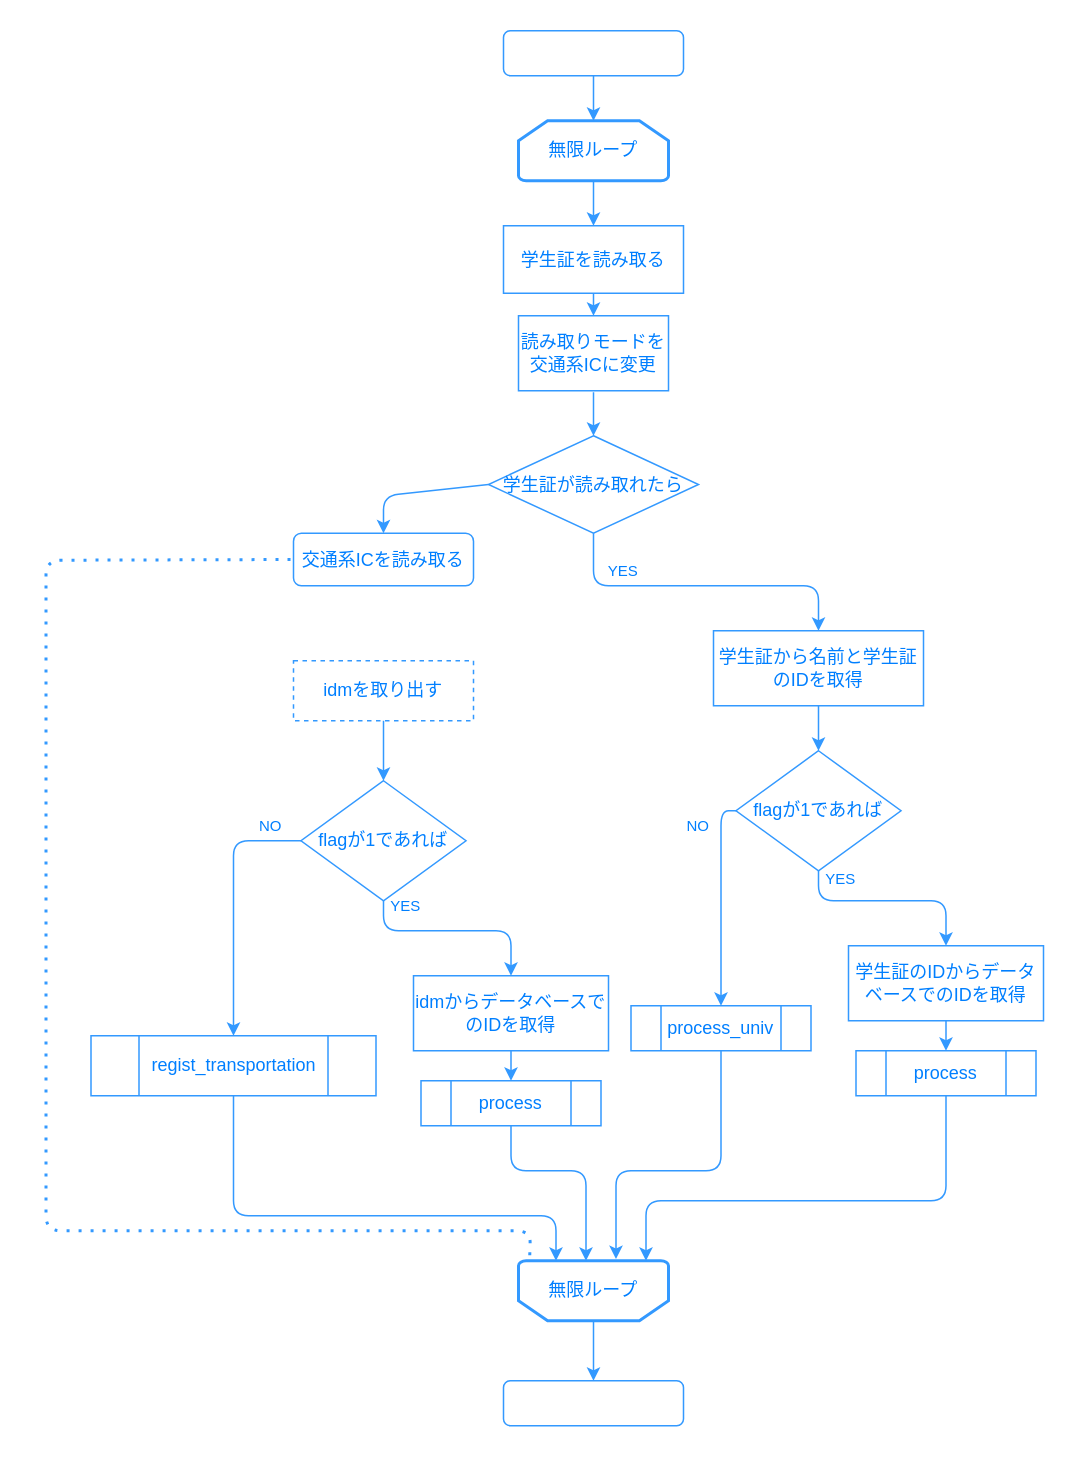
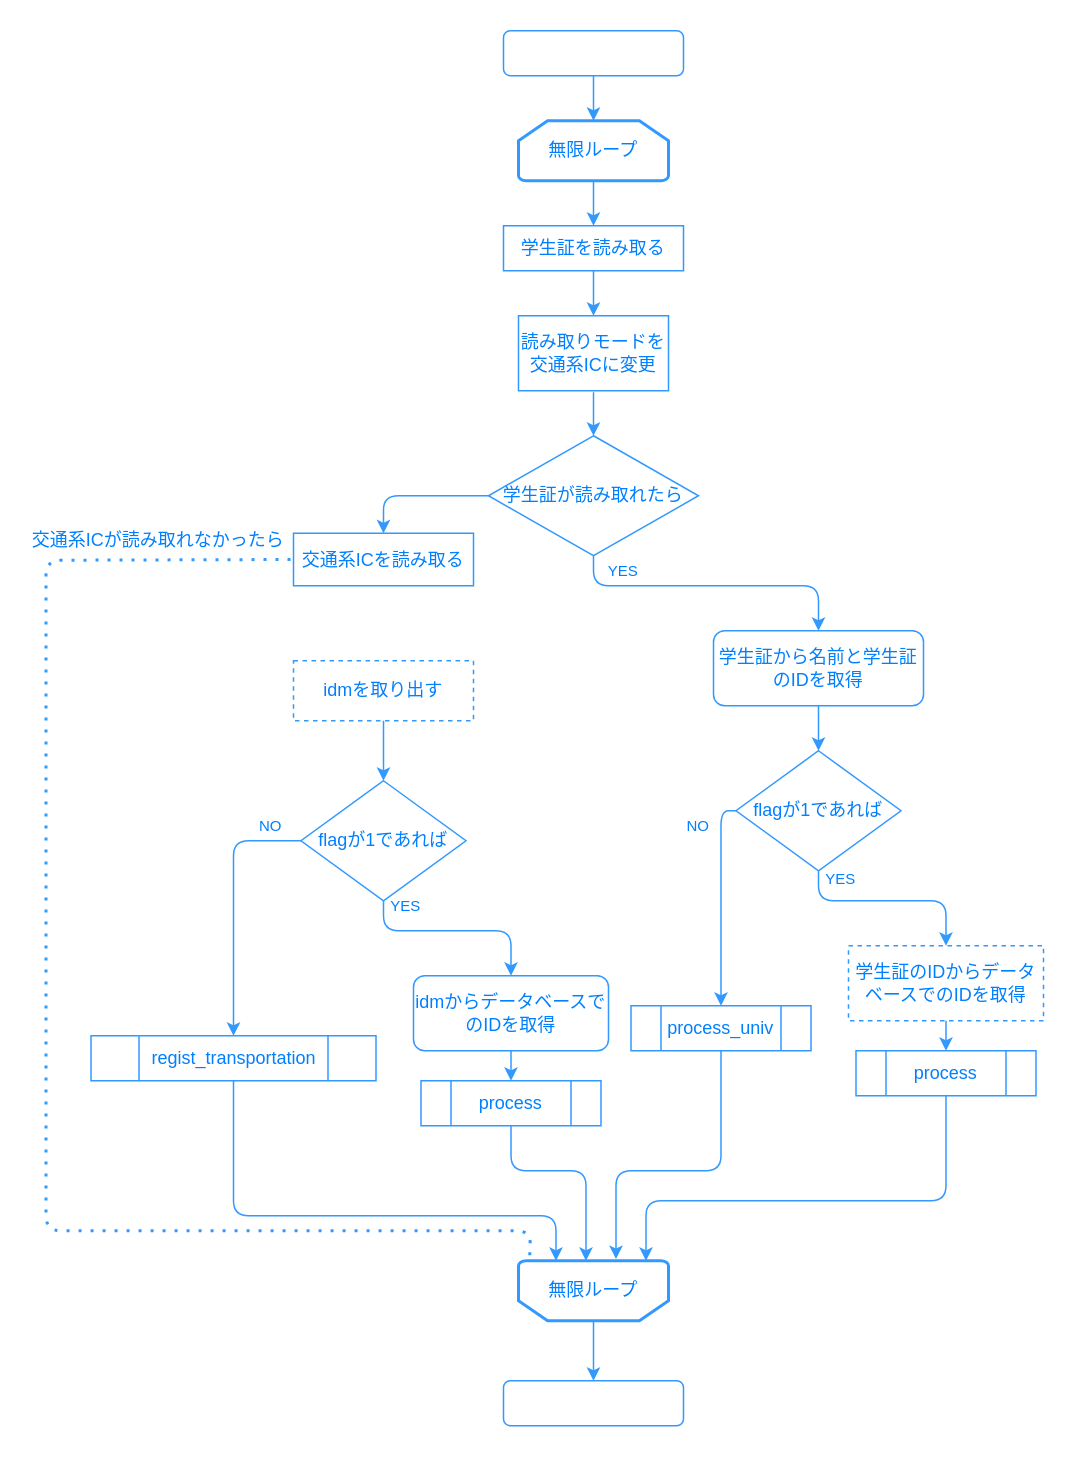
- <mxCell id="5" value="学生証を読み取る" style="rounded=0;whiteSpace=wrap;html=1;fillColor=none;strokeColor=#3399FF;fontColor=#007FFF;" parent="1" vertex="1"><mxGeometry x="335" y="150" width="120" height="45" as="geometry" /></mxCell>
+ <mxCell id="5" value="学生証を読み取る" style="rounded=0;whiteSpace=wrap;html=1;fillColor=none;strokeColor=#3399FF;fontColor=#007FFF;" parent="1" vertex="1"><mxGeometry x="335" y="150" width="120" height="30" as="geometry" /></mxCell>
- <mxCell id="7" value="学生証が読み取れたら" style="rhombus;whiteSpace=wrap;html=1;fillColor=none;strokeColor=#3399FF;fontColor=#007FFF;" parent="1" vertex="1"><mxGeometry x="325" y="290" width="140" height="65" as="geometry" /></mxCell>
+ <mxCell id="7" value="学生証が読み取れたら" style="rhombus;whiteSpace=wrap;html=1;fillColor=none;strokeColor=#3399FF;fontColor=#007FFF;" parent="1" vertex="1"><mxGeometry x="325" y="290" width="140" height="80" as="geometry" /></mxCell>
+ <mxCell id="35" value="交通系ICが読み取れなかったら" style="text;html=1;fillColor=none;align=center;verticalAlign=middle;whiteSpace=wrap;rounded=0;fontColor=#007FFF;" parent="1" vertex="1"><mxGeometry x="20" y="350" width="170" height="20" as="geometry" /></mxCell>
- <mxCell id="10" value="交通系ICを読み取る" style="whiteSpace=wrap;html=1;fillColor=none;strokeColor=#3399FF;fontColor=#007FFF;rounded=1;" parent="1" vertex="1"><mxGeometry x="195" y="355" width="120" height="35" as="geometry" /></mxCell>
+ <mxCell id="10" value="交通系ICを読み取る" style="rounded=0;whiteSpace=wrap;html=1;fillColor=none;strokeColor=#3399FF;fontColor=#007FFF;" parent="1" vertex="1"><mxGeometry x="195" y="355" width="120" height="35" as="geometry" /></mxCell>
- <mxCell id="9" value="学生証から名前と学生証のIDを取得" style="rounded=0;whiteSpace=wrap;html=1;fillColor=none;strokeColor=#3399FF;fontColor=#007FFF;" parent="1" vertex="1"><mxGeometry x="475" y="420" width="140" height="50" as="geometry" /></mxCell>
+ <mxCell id="9" value="学生証から名前と学生証のIDを取得" style="whiteSpace=wrap;html=1;fillColor=none;strokeColor=#3399FF;fontColor=#007FFF;rounded=1;" parent="1" vertex="1"><mxGeometry x="475" y="420" width="140" height="50" as="geometry" /></mxCell>
- <mxCell id="16" value="学生証のIDからデータベースでのIDを取得" style="rounded=0;whiteSpace=wrap;html=1;fillColor=none;strokeColor=#3399FF;fontColor=#007FFF;" parent="1" vertex="1"><mxGeometry x="565" y="630" width="130" height="50" as="geometry" /></mxCell>
+ <mxCell id="16" value="学生証のIDからデータベースでのIDを取得" style="rounded=0;whiteSpace=wrap;html=1;fillColor=none;strokeColor=#3399FF;fontColor=#007FFF;dashed=1;" parent="1" vertex="1"><mxGeometry x="565" y="630" width="130" height="50" as="geometry" /></mxCell>
- <mxCell id="23" value="idmからデータベースでのIDを取得" style="rounded=0;whiteSpace=wrap;html=1;fillColor=none;strokeColor=#3399FF;fontColor=#007FFF;" parent="1" vertex="1"><mxGeometry x="275" y="650" width="130" height="50" as="geometry" /></mxCell>
+ <mxCell id="23" value="idmからデータベースでのIDを取得" style="whiteSpace=wrap;html=1;fillColor=none;strokeColor=#3399FF;fontColor=#007FFF;rounded=1;" parent="1" vertex="1"><mxGeometry x="275" y="650" width="130" height="50" as="geometry" /></mxCell>
- <mxCell id="20" value="regist_transportation" style="shape=process;whiteSpace=wrap;html=1;backgroundOutline=1;size=0.167;fillColor=none;strokeColor=#3399FF;fontColor=#007FFF;" parent="1" vertex="1"><mxGeometry x="60" y="690" width="190" height="40" as="geometry" /></mxCell>
+ <mxCell id="20" value="regist_transportation" style="shape=process;whiteSpace=wrap;html=1;backgroundOutline=1;size=0.167;fillColor=none;strokeColor=#3399FF;fontColor=#007FFF;" parent="1" vertex="1"><mxGeometry x="60" y="690" width="190" height="30" as="geometry" /></mxCell>
